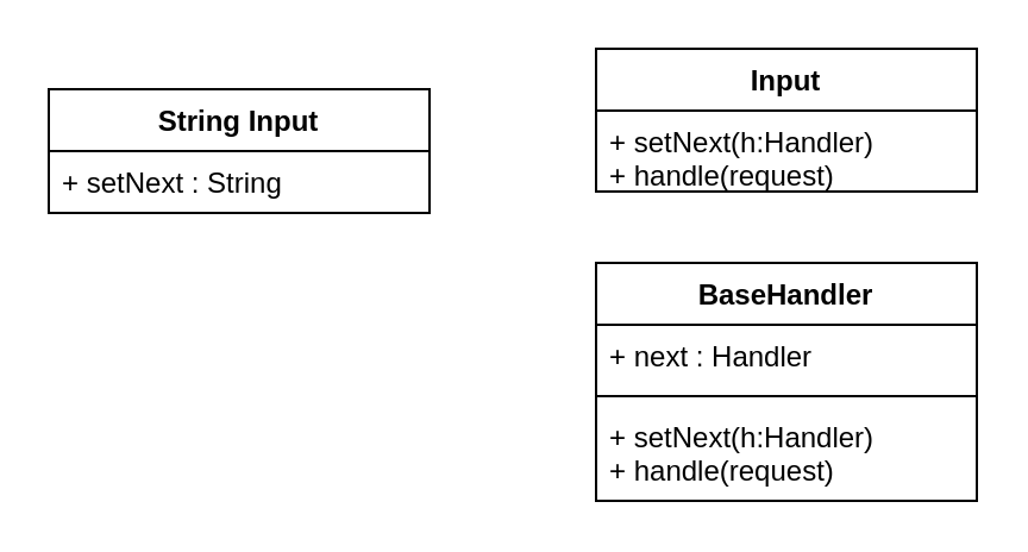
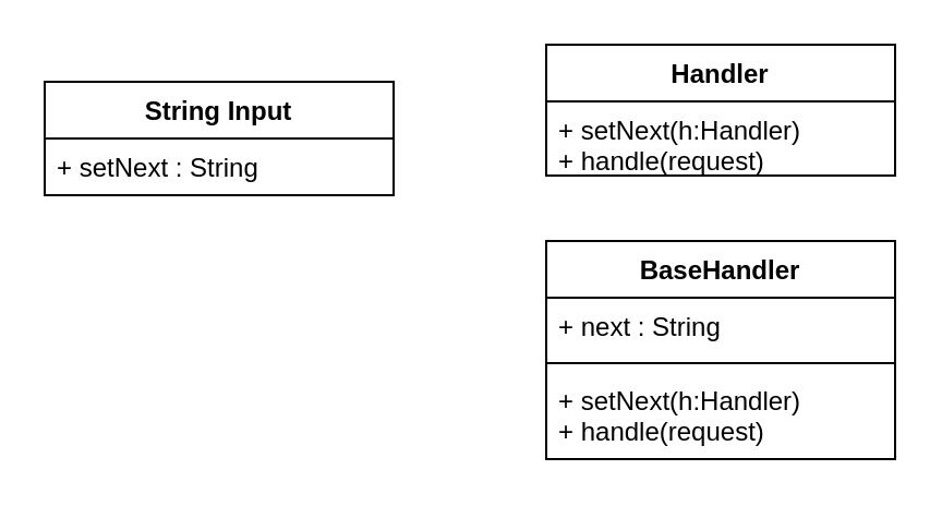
- <mxCell id="4" value="Input" style="swimlane;fontStyle=1;align=center;verticalAlign=top;childLayout=stackLayout;horizontal=1;startSize=26;horizontalStack=0;resizeParent=1;resizeParentMax=0;resizeLast=0;collapsible=1;marginBottom=0;" vertex="1" parent="1"><mxGeometry x="250" y="20" width="160" height="60" as="geometry" /></mxCell>
+ <mxCell id="4" value="Handler" style="swimlane;fontStyle=1;align=center;verticalAlign=top;childLayout=stackLayout;horizontal=1;startSize=26;horizontalStack=0;resizeParent=1;resizeParentMax=0;resizeLast=0;collapsible=1;marginBottom=0;" vertex="1" parent="1"><mxGeometry x="250" y="20" width="160" height="60" as="geometry" /></mxCell>
- <mxCell id="7" value="+ next : Handler" style="text;strokeColor=none;fillColor=none;align=left;verticalAlign=top;spacingLeft=4;spacingRight=4;overflow=hidden;rotatable=0;points=[[0,0.5],[1,0.5]];portConstraint=eastwest;" vertex="1" parent="6"><mxGeometry y="26" width="160" height="26" as="geometry" /></mxCell>
+ <mxCell id="7" value="+ next : String" style="text;strokeColor=none;fillColor=none;align=left;verticalAlign=top;spacingLeft=4;spacingRight=4;overflow=hidden;rotatable=0;points=[[0,0.5],[1,0.5]];portConstraint=eastwest;" vertex="1" parent="6"><mxGeometry y="26" width="160" height="26" as="geometry" /></mxCell>
